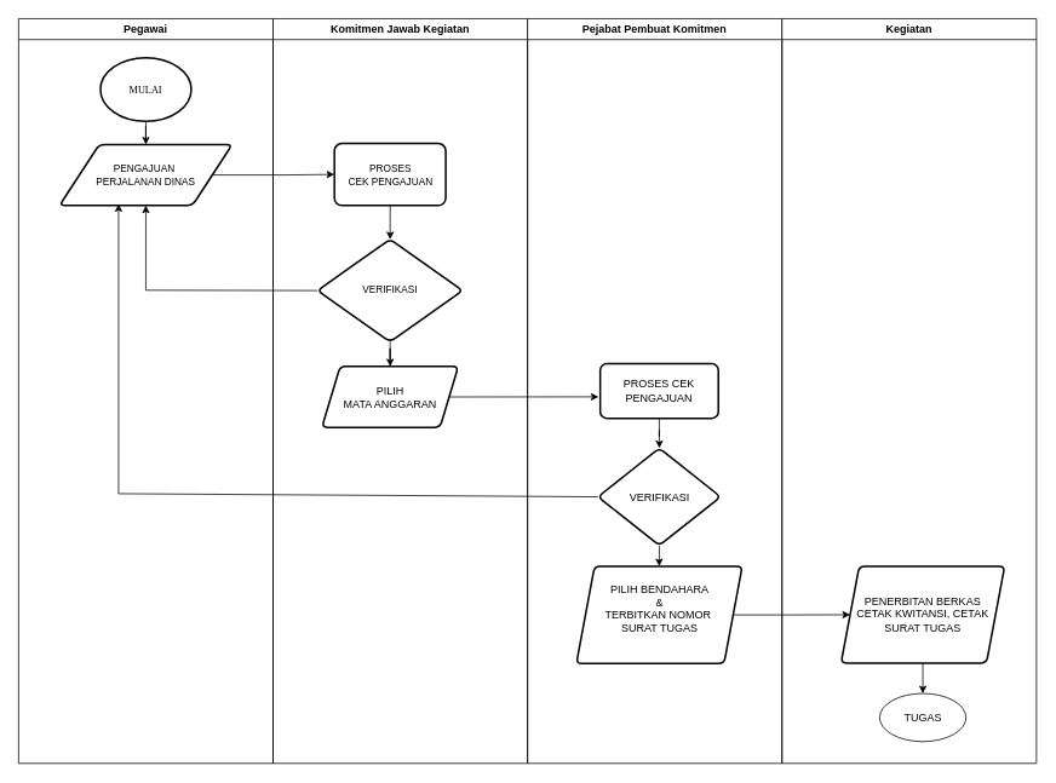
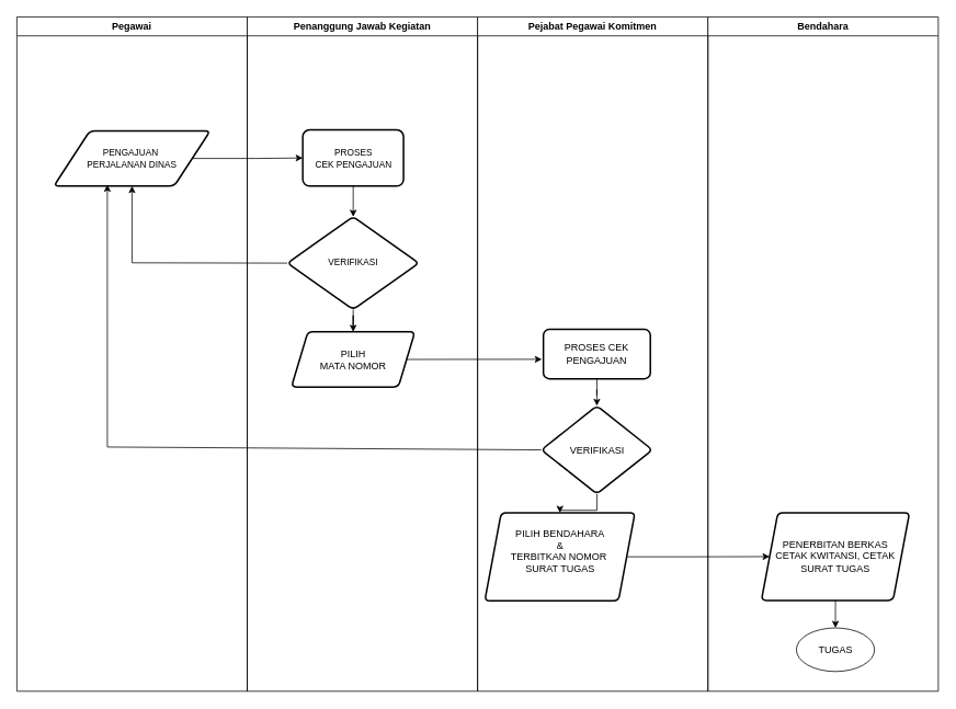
- <mxCell id="6" value="Komitmen Jawab Kegiatan" style="swimlane;whiteSpace=wrap;html=1;" parent="1" vertex="1"><mxGeometry x="300" y="20" width="280" height="820" as="geometry" /></mxCell>
+ <mxCell id="6" value="Penanggung Jawab Kegiatan" style="swimlane;whiteSpace=wrap;html=1;" parent="1" vertex="1"><mxGeometry x="300" y="20" width="280" height="820" as="geometry" /></mxCell>
- <mxCell id="12" value="Pejabat Pembuat Komitmen" style="swimlane;whiteSpace=wrap;html=1;" parent="1" vertex="1"><mxGeometry x="580" y="20" width="280" height="820" as="geometry" /></mxCell>
+ <mxCell id="12" value="Pejabat Pegawai Komitmen" style="swimlane;whiteSpace=wrap;html=1;" parent="1" vertex="1"><mxGeometry x="580" y="20" width="280" height="820" as="geometry" /></mxCell>
- <mxCell id="18" value="Kegiatan" style="swimlane;whiteSpace=wrap;html=1;" parent="1" vertex="1"><mxGeometry x="860" y="20" width="280" height="820" as="geometry" /></mxCell>
+ <mxCell id="18" value="Bendahara" style="swimlane;whiteSpace=wrap;html=1;" parent="1" vertex="1"><mxGeometry x="860" y="20" width="280" height="820" as="geometry" /></mxCell>
- <mxCell id="4" value="&lt;font face=&quot;Georgia&quot; style=&quot;font-size: 11px;&quot;&gt;MULAI&lt;/font&gt;" style="strokeWidth=2;html=1;shape=mxgraph.flowchart.start_1;whiteSpace=wrap;" parent="2" vertex="1"><mxGeometry x="90" y="43" width="100" height="70" as="geometry" /></mxCell>
- <mxCell id="3" value="" style="edgeStyle=orthogonalEdgeStyle;rounded=0;orthogonalLoop=1;jettySize=auto;html=1;" parent="2" source="4" target="5" edge="1"><mxGeometry relative="1" as="geometry" /></mxCell>
- <mxCell id="11" value="PILIH &lt;br&gt;MATA ANGGARAN" style="shape=parallelogram;perimeter=parallelogramPerimeter;whiteSpace=wrap;html=1;fixedSize=1;rounded=1;strokeWidth=2;arcSize=12;" parent="6" vertex="1"><mxGeometry x="53.75" y="383" width="150" height="67" as="geometry" /></mxCell>
+ <mxCell id="11" value="PILIH &lt;br&gt;MATA NOMOR" style="shape=parallelogram;perimeter=parallelogramPerimeter;whiteSpace=wrap;html=1;fixedSize=1;rounded=1;strokeWidth=2;arcSize=12;" parent="6" vertex="1"><mxGeometry x="53.75" y="383" width="150" height="67" as="geometry" /></mxCell>
- <mxCell id="17" value="&#10;&lt;span style=&quot;font-family: Helvetica; font-size: 12px; font-style: normal; font-variant-ligatures: normal; font-variant-caps: normal; font-weight: 400; letter-spacing: normal; orphans: 2; text-align: center; text-indent: 0px; text-transform: none; widows: 2; word-spacing: 0px; -webkit-text-stroke-width: 0px; text-decoration-thickness: initial; text-decoration-style: initial; text-decoration-color: initial; float: none; display: inline !important;&quot;&gt;PILIH BENDAHARA&lt;/span&gt;&lt;br style=&quot;border-color: rgb(0, 0, 0); font-family: Helvetica; font-size: 12px; font-style: normal; font-variant-ligatures: normal; font-variant-caps: normal; font-weight: 400; letter-spacing: normal; orphans: 2; text-align: center; text-indent: 0px; text-transform: none; widows: 2; word-spacing: 0px; -webkit-text-stroke-width: 0px; text-decoration-thickness: initial; text-decoration-style: initial; text-decoration-color: initial;&quot;&gt;&lt;span style=&quot;font-family: Helvetica; font-size: 12px; font-style: normal; font-variant-ligatures: normal; font-variant-caps: normal; font-weight: 400; letter-spacing: normal; orphans: 2; text-align: center; text-indent: 0px; text-transform: none; widows: 2; word-spacing: 0px; -webkit-text-stroke-width: 0px; text-decoration-thickness: initial; text-decoration-style: initial; text-decoration-color: initial; float: none; display: inline !important;&quot;&gt;&amp;amp;&lt;/span&gt;&lt;br style=&quot;border-color: rgb(0, 0, 0); font-family: Helvetica; font-size: 12px; font-style: normal; font-variant-ligatures: normal; font-variant-caps: normal; font-weight: 400; letter-spacing: normal; orphans: 2; text-align: center; text-indent: 0px; text-transform: none; widows: 2; word-spacing: 0px; -webkit-text-stroke-width: 0px; text-decoration-thickness: initial; text-decoration-style: initial; text-decoration-color: initial;&quot;&gt;&lt;span style=&quot;font-family: Helvetica; font-size: 12px; font-style: normal; font-variant-ligatures: normal; font-variant-caps: normal; font-weight: 400; letter-spacing: normal; orphans: 2; text-align: center; text-indent: 0px; text-transform: none; widows: 2; word-spacing: 0px; -webkit-text-stroke-width: 0px; text-decoration-thickness: initial; text-decoration-style: initial; text-decoration-color: initial; float: none; display: inline !important;&quot;&gt;TERBITKAN NOMOR&amp;nbsp;&lt;/span&gt;&lt;br style=&quot;border-color: rgb(0, 0, 0); font-family: Helvetica; font-size: 12px; font-style: normal; font-variant-ligatures: normal; font-variant-caps: normal; font-weight: 400; letter-spacing: normal; orphans: 2; text-align: center; text-indent: 0px; text-transform: none; widows: 2; word-spacing: 0px; -webkit-text-stroke-width: 0px; text-decoration-thickness: initial; text-decoration-style: initial; text-decoration-color: initial;&quot;&gt;&lt;span style=&quot;font-family: Helvetica; font-size: 12px; font-style: normal; font-variant-ligatures: normal; font-variant-caps: normal; font-weight: 400; letter-spacing: normal; orphans: 2; text-align: center; text-indent: 0px; text-transform: none; widows: 2; word-spacing: 0px; -webkit-text-stroke-width: 0px; text-decoration-thickness: initial; text-decoration-style: initial; text-decoration-color: initial; float: none; display: inline !important;&quot;&gt;SURAT TUGAS&lt;/span&gt;&#10;&#10;" style="shape=parallelogram;perimeter=parallelogramPerimeter;whiteSpace=wrap;html=1;fixedSize=1;rounded=1;strokeWidth=2;arcSize=12;strokeColor=default;fillColor=default;fontColor=default;labelBackgroundColor=default;" parent="12" vertex="1"><mxGeometry x="53.75" y="603" width="182.5" height="107" as="geometry" /></mxCell>
+ <mxCell id="17" value="&#10;&lt;span style=&quot;font-family: Helvetica; font-size: 12px; font-style: normal; font-variant-ligatures: normal; font-variant-caps: normal; font-weight: 400; letter-spacing: normal; orphans: 2; text-align: center; text-indent: 0px; text-transform: none; widows: 2; word-spacing: 0px; -webkit-text-stroke-width: 0px; text-decoration-thickness: initial; text-decoration-style: initial; text-decoration-color: initial; float: none; display: inline !important;&quot;&gt;PILIH BENDAHARA&lt;/span&gt;&lt;br style=&quot;border-color: rgb(0, 0, 0); font-family: Helvetica; font-size: 12px; font-style: normal; font-variant-ligatures: normal; font-variant-caps: normal; font-weight: 400; letter-spacing: normal; orphans: 2; text-align: center; text-indent: 0px; text-transform: none; widows: 2; word-spacing: 0px; -webkit-text-stroke-width: 0px; text-decoration-thickness: initial; text-decoration-style: initial; text-decoration-color: initial;&quot;&gt;&lt;span style=&quot;font-family: Helvetica; font-size: 12px; font-style: normal; font-variant-ligatures: normal; font-variant-caps: normal; font-weight: 400; letter-spacing: normal; orphans: 2; text-align: center; text-indent: 0px; text-transform: none; widows: 2; word-spacing: 0px; -webkit-text-stroke-width: 0px; text-decoration-thickness: initial; text-decoration-style: initial; text-decoration-color: initial; float: none; display: inline !important;&quot;&gt;&amp;amp;&lt;/span&gt;&lt;br style=&quot;border-color: rgb(0, 0, 0); font-family: Helvetica; font-size: 12px; font-style: normal; font-variant-ligatures: normal; font-variant-caps: normal; font-weight: 400; letter-spacing: normal; orphans: 2; text-align: center; text-indent: 0px; text-transform: none; widows: 2; word-spacing: 0px; -webkit-text-stroke-width: 0px; text-decoration-thickness: initial; text-decoration-style: initial; text-decoration-color: initial;&quot;&gt;&lt;span style=&quot;font-family: Helvetica; font-size: 12px; font-style: normal; font-variant-ligatures: normal; font-variant-caps: normal; font-weight: 400; letter-spacing: normal; orphans: 2; text-align: center; text-indent: 0px; text-transform: none; widows: 2; word-spacing: 0px; -webkit-text-stroke-width: 0px; text-decoration-thickness: initial; text-decoration-style: initial; text-decoration-color: initial; float: none; display: inline !important;&quot;&gt;TERBITKAN NOMOR&amp;nbsp;&lt;/span&gt;&lt;br style=&quot;border-color: rgb(0, 0, 0); font-family: Helvetica; font-size: 12px; font-style: normal; font-variant-ligatures: normal; font-variant-caps: normal; font-weight: 400; letter-spacing: normal; orphans: 2; text-align: center; text-indent: 0px; text-transform: none; widows: 2; word-spacing: 0px; -webkit-text-stroke-width: 0px; text-decoration-thickness: initial; text-decoration-style: initial; text-decoration-color: initial;&quot;&gt;&lt;span style=&quot;font-family: Helvetica; font-size: 12px; font-style: normal; font-variant-ligatures: normal; font-variant-caps: normal; font-weight: 400; letter-spacing: normal; orphans: 2; text-align: center; text-indent: 0px; text-transform: none; widows: 2; word-spacing: 0px; -webkit-text-stroke-width: 0px; text-decoration-thickness: initial; text-decoration-style: initial; text-decoration-color: initial; float: none; display: inline !important;&quot;&gt;SURAT TUGAS&lt;/span&gt;&#10;&#10;" style="shape=parallelogram;perimeter=parallelogramPerimeter;whiteSpace=wrap;html=1;fixedSize=1;rounded=1;strokeWidth=2;arcSize=12;strokeColor=default;fillColor=default;fontColor=default;labelBackgroundColor=default;" parent="12" vertex="1"><mxGeometry x="8.75" y="603" width="182.5" height="107" as="geometry" /></mxCell>
